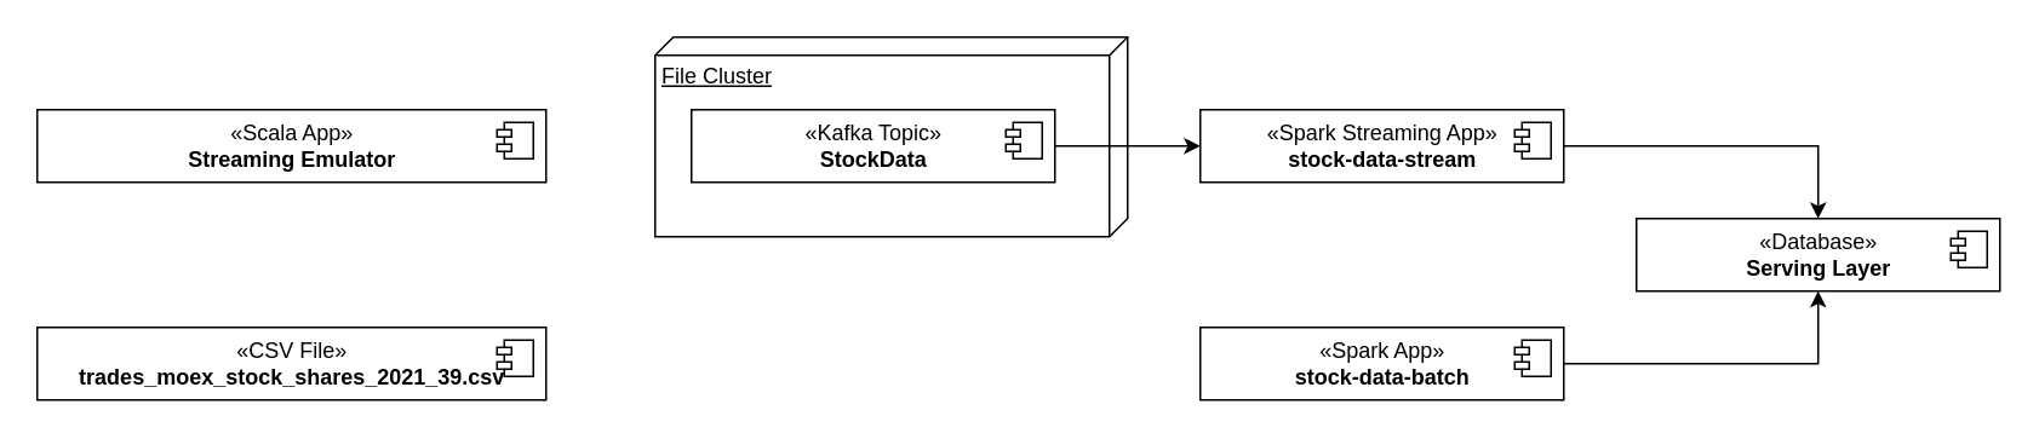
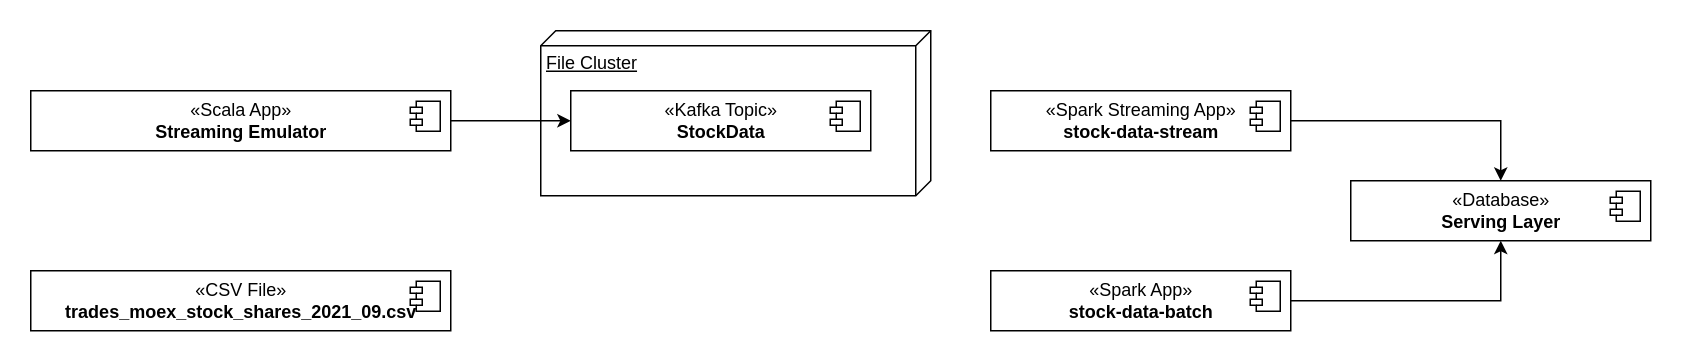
+ <mxCell id="3" style="edgeStyle=orthogonalEdgeStyle;rounded=0;orthogonalLoop=1;jettySize=auto;html=1;exitX=1;exitY=0.5;exitDx=0;exitDy=0;entryX=0;entryY=0.5;entryDx=0;entryDy=0;" parent="1" source="4" target="7" edge="1"><mxGeometry relative="1" as="geometry" /></mxCell>
- <mxCell id="6" style="edgeStyle=orthogonalEdgeStyle;rounded=0;orthogonalLoop=1;jettySize=auto;html=1;exitX=1;exitY=0.5;exitDx=0;exitDy=0;entryX=0;entryY=0.5;entryDx=0;entryDy=0;" parent="1" source="7" target="12" edge="1"><mxGeometry relative="1" as="geometry" /></mxCell>
- <mxCell id="9" value="«CSV File»&lt;br&gt;&lt;b&gt;trades_moex_stock_shares_2021_39.csv&lt;/b&gt;" style="html=1;dropTarget=0;" parent="1" vertex="1"><mxGeometry x="20" y="180" width="280" height="40" as="geometry" /></mxCell>
+ <mxCell id="9" value="«CSV File»&lt;br&gt;&lt;b&gt;trades_moex_stock_shares_2021_09.csv&lt;/b&gt;" style="html=1;dropTarget=0;" parent="1" vertex="1"><mxGeometry x="20" y="180" width="280" height="40" as="geometry" /></mxCell>
